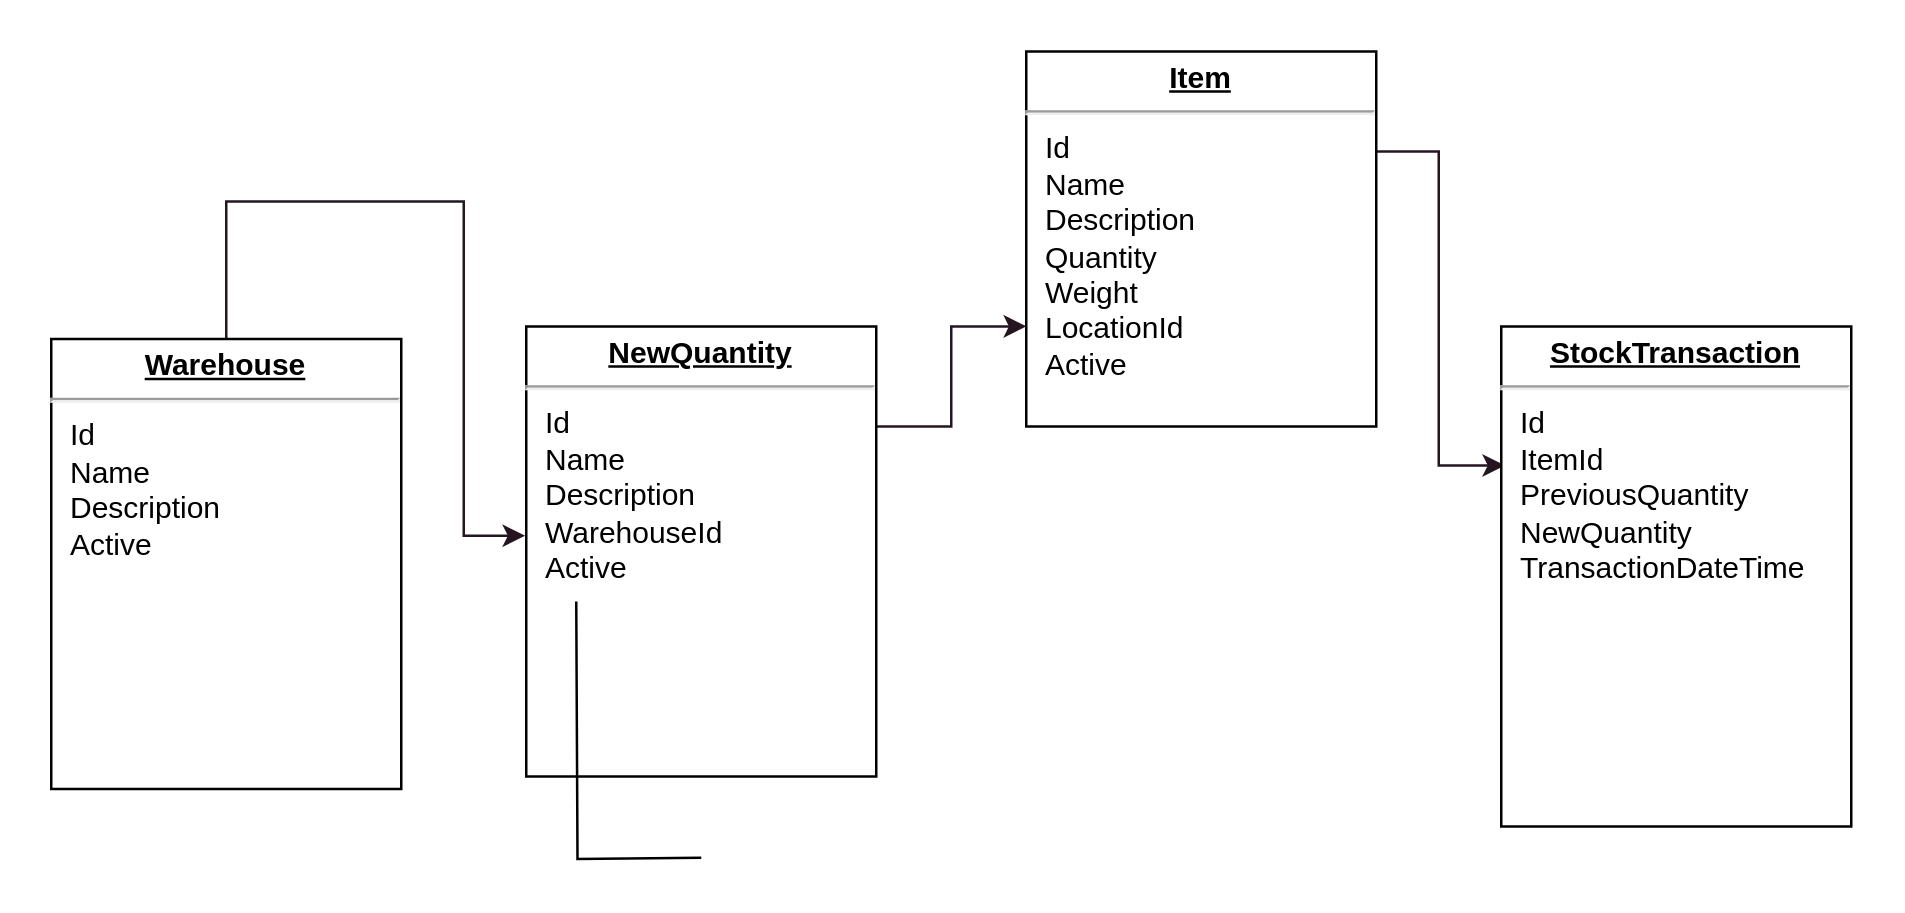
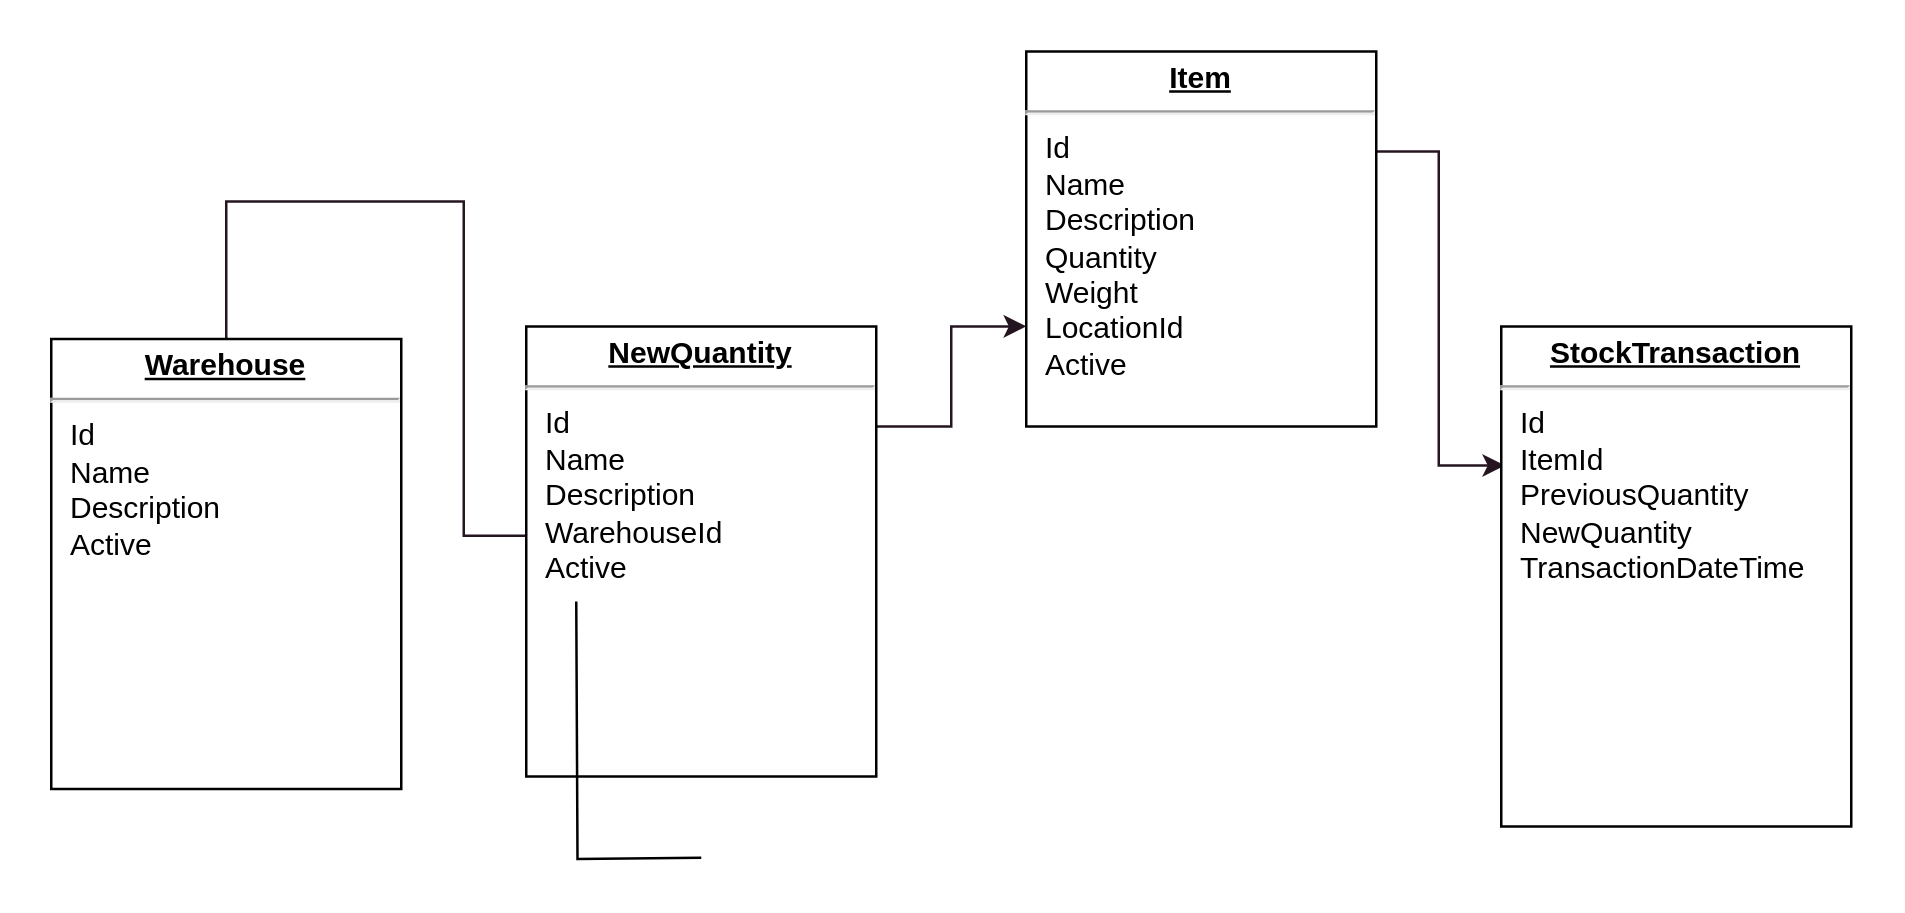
- <mxCell id="2" style="edgeStyle=orthogonalEdgeStyle;rounded=0;orthogonalLoop=1;jettySize=auto;html=1;entryX=-0.003;entryY=0.465;entryDx=0;entryDy=0;entryPerimeter=0;strokeColor=#241521;" edge="1" parent="1" source="3" target="5"><mxGeometry relative="1" as="geometry"><Array as="points"><mxPoint x="185" y="80" /><mxPoint x="185" y="214" /></Array></mxGeometry></mxCell>
+ <mxCell id="2" style="edgeStyle=orthogonalEdgeStyle;rounded=0;orthogonalLoop=1;jettySize=auto;html=1;entryX=-0.003;entryY=0.465;entryDx=0;entryDy=0;entryPerimeter=0;strokeColor=#241521;endArrow=none;" edge="1" parent="1" source="3" target="5"><mxGeometry relative="1" as="geometry"><Array as="points"><mxPoint x="185" y="80" /><mxPoint x="185" y="214" /></Array></mxGeometry></mxCell>
